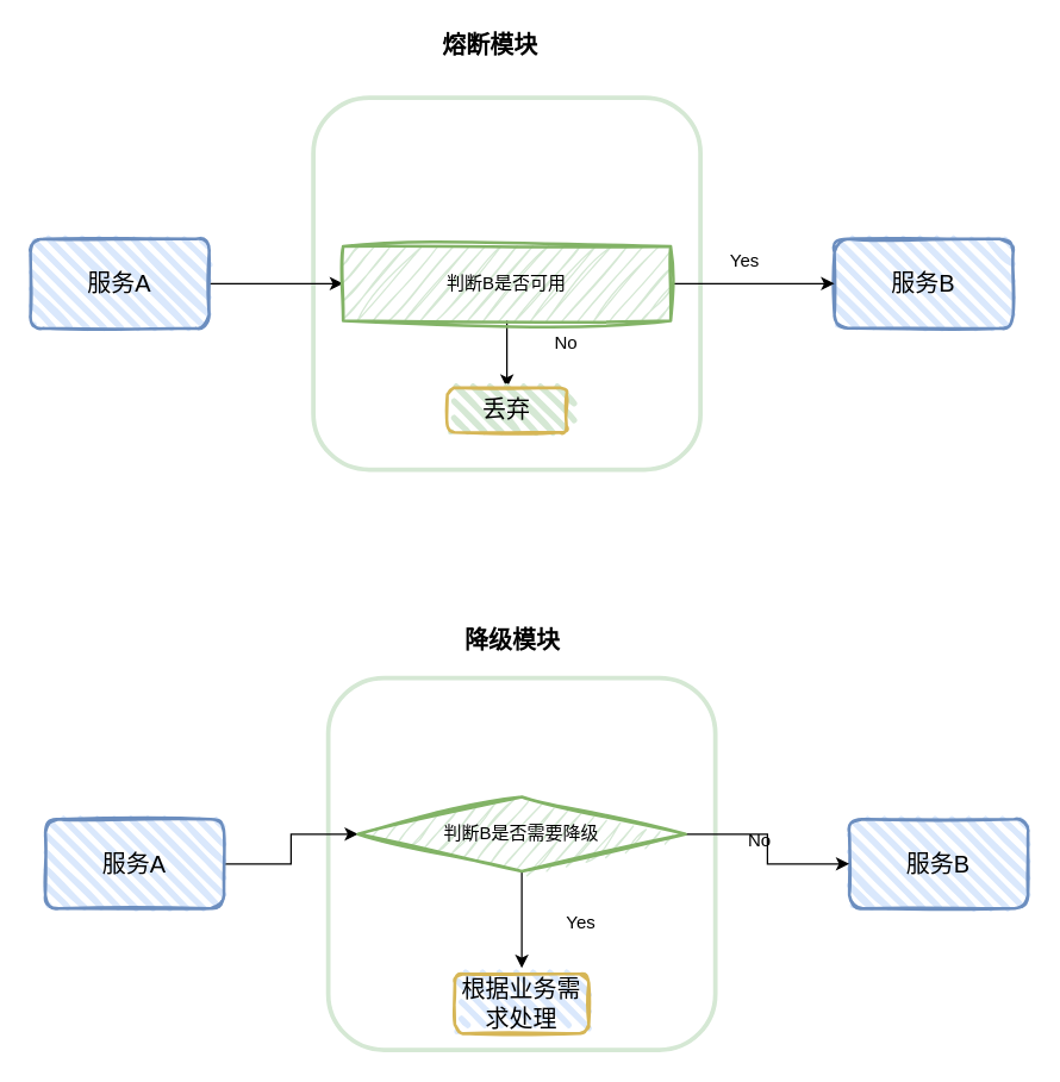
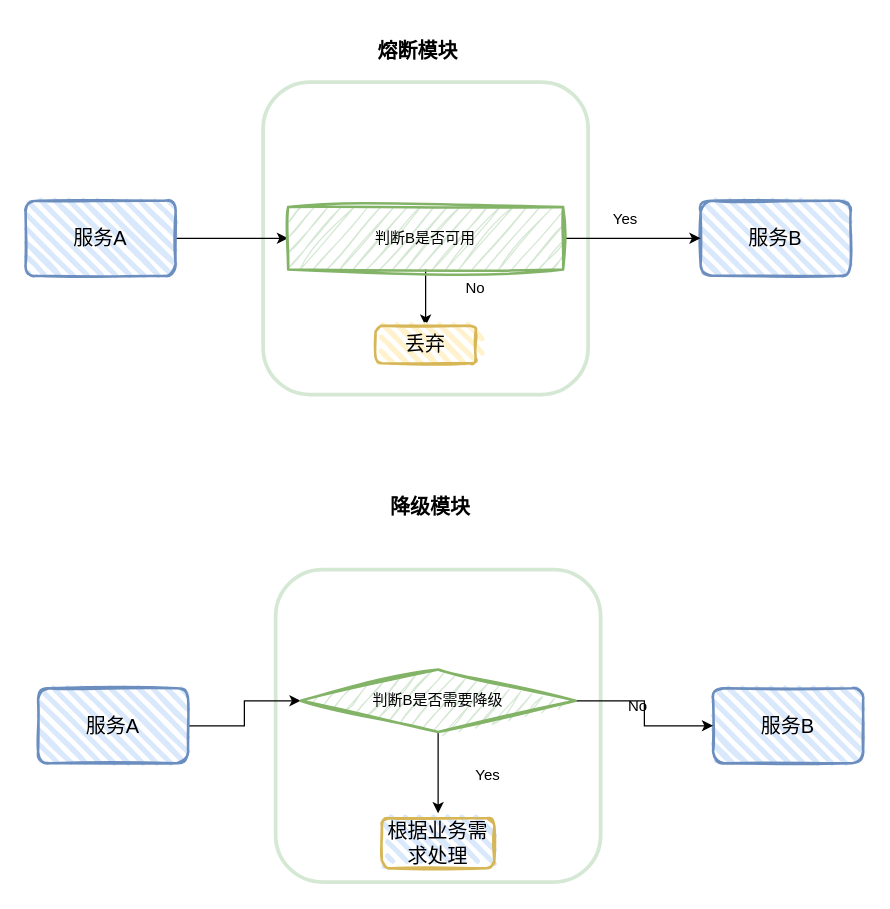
- <mxCell id="13" value="熔断模块" style="text;html=1;strokeColor=none;fillColor=none;align=center;verticalAlign=middle;whiteSpace=wrap;rounded=0;fontSize=16;fontStyle=1" vertex="1" parent="1"><mxGeometry x="289" y="10" width="80" height="40" as="geometry" /></mxCell>
+ <mxCell id="13" value="熔断模块" style="text;html=1;strokeColor=none;fillColor=none;align=center;verticalAlign=middle;whiteSpace=wrap;rounded=0;fontSize=16;fontStyle=1" vertex="1" parent="1"><mxGeometry x="294" y="20" width="80" height="40" as="geometry" /></mxCell>
- <mxCell id="12" value="丢弃" style="rounded=1;whiteSpace=wrap;html=1;strokeWidth=2;fillWeight=4;hachureGap=8;hachureAngle=45;sketch=1;fontSize=16;fillColor=#d5e8d4;strokeColor=#d6b656;" vertex="1" parent="1"><mxGeometry x="300" y="260" width="80" height="30" as="geometry" /></mxCell>
+ <mxCell id="12" value="丢弃" style="rounded=1;whiteSpace=wrap;html=1;strokeWidth=2;fillWeight=4;hachureGap=8;hachureAngle=45;sketch=1;fontSize=16;fillColor=#fff2cc;strokeColor=#d6b656;" vertex="1" parent="1"><mxGeometry x="300" y="260" width="80" height="30" as="geometry" /></mxCell>
- <mxCell id="23" value="降级模块" style="text;html=1;strokeColor=none;fillColor=none;align=center;verticalAlign=middle;whiteSpace=wrap;rounded=0;fontSize=16;fontStyle=1" vertex="1" parent="1"><mxGeometry x="304" y="410" width="80" height="40" as="geometry" /></mxCell>
+ <mxCell id="23" value="降级模块" style="text;html=1;strokeColor=none;fillColor=none;align=center;verticalAlign=middle;whiteSpace=wrap;rounded=0;fontSize=16;fontStyle=1" vertex="1" parent="1"><mxGeometry x="304" y="385" width="80" height="40" as="geometry" /></mxCell>
